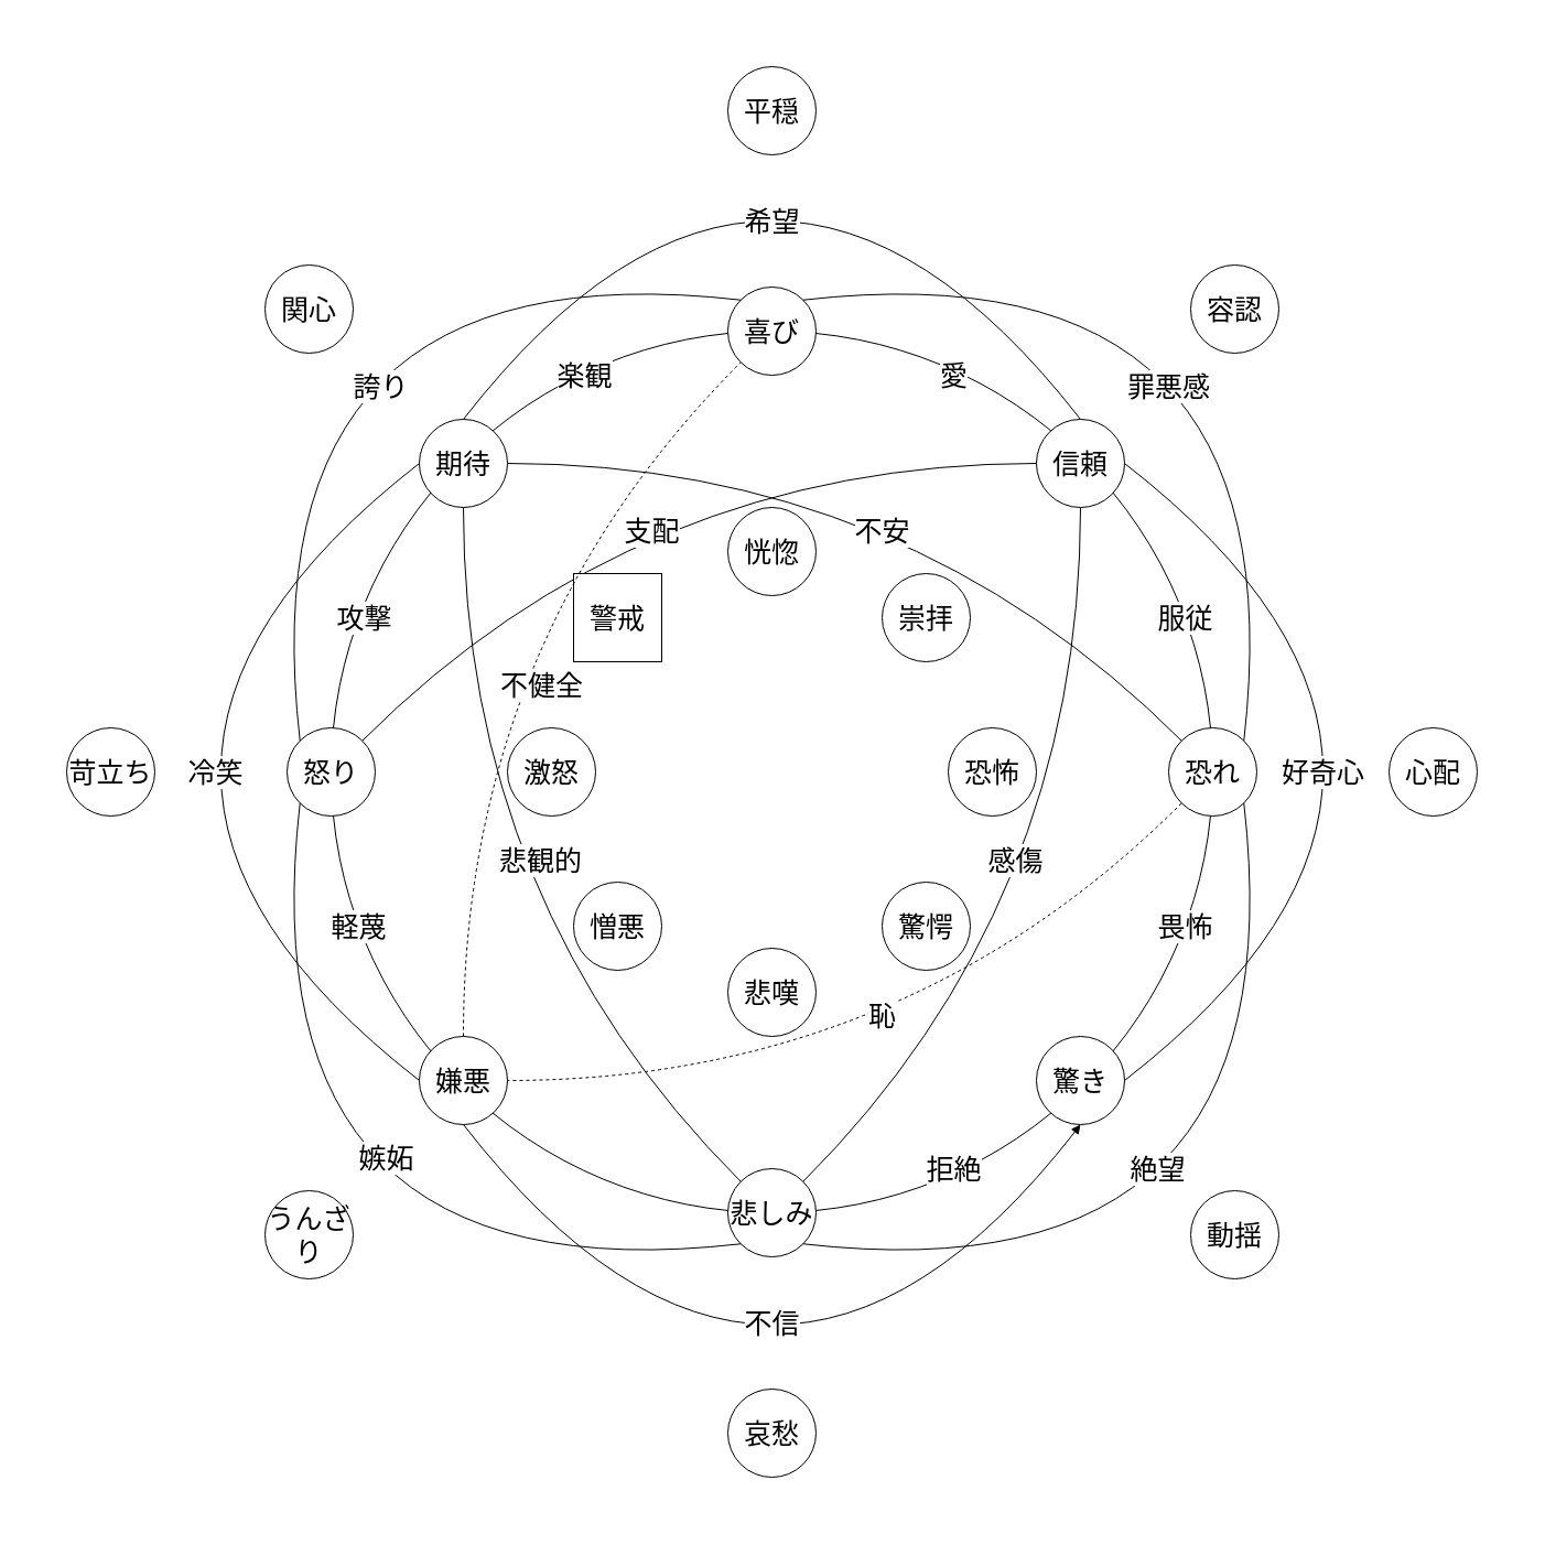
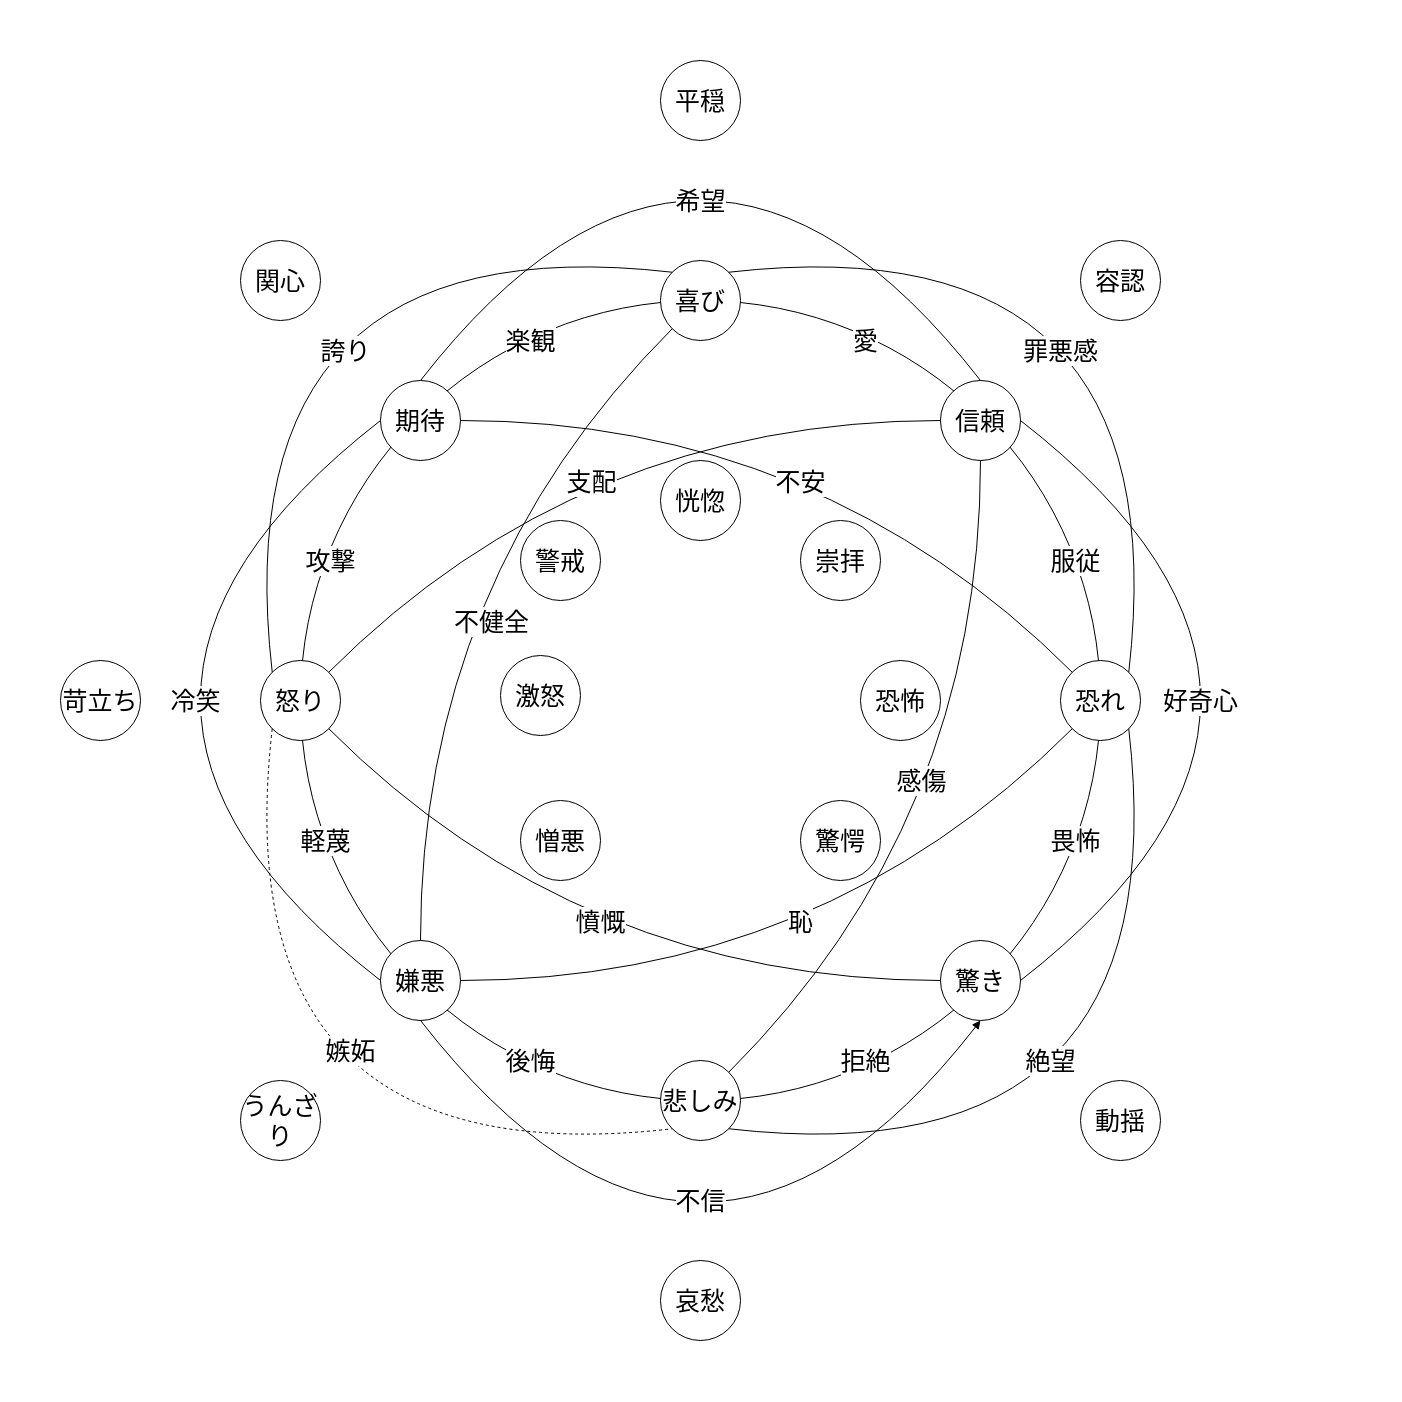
- <mxCell id="23" value="" style="endArrow=none;html=1;rounded=0;fontSize=25;curved=1;entryX=0;entryY=1;entryDx=0;entryDy=0;exitX=0.5;exitY=0;exitDx=0;exitDy=0;dashed=1;" edge="1" parent="1" source="9" target="3"><mxGeometry width="50" height="50" relative="1" as="geometry"><mxPoint x="430.004" y="940" as="sourcePoint" /><mxPoint x="681.72" y="338.284" as="targetPoint" /><Array as="points"><mxPoint x="420" y="580" /></Array></mxGeometry></mxCell>
+ <mxCell id="23" value="" style="endArrow=none;html=1;rounded=0;fontSize=25;curved=1;entryX=0;entryY=1;entryDx=0;entryDy=0;exitX=0.5;exitY=0;exitDx=0;exitDy=0;" edge="1" parent="1" source="9" target="3"><mxGeometry width="50" height="50" relative="1" as="geometry"><mxPoint x="430.004" y="940" as="sourcePoint" /><mxPoint x="681.72" y="338.284" as="targetPoint" /><Array as="points"><mxPoint x="420" y="580" /></Array></mxGeometry></mxCell>
- <mxCell id="19" value="&lt;span style=&quot;font-size: 25px;&quot;&gt;警戒&lt;/span&gt;" style="whiteSpace=wrap;html=1;aspect=fixed;rounded=0;" vertex="1" parent="1"><mxGeometry x="520" y="520" width="80" height="80" as="geometry" /></mxCell>
+ <mxCell id="19" value="&lt;span style=&quot;font-size: 25px;&quot;&gt;警戒&lt;/span&gt;" style="ellipse;whiteSpace=wrap;html=1;aspect=fixed;" vertex="1" parent="1"><mxGeometry x="520" y="520" width="80" height="80" as="geometry" /></mxCell>
- <mxCell id="17" value="&lt;span style=&quot;font-size: 25px;&quot;&gt;激怒&lt;/span&gt;" style="ellipse;whiteSpace=wrap;html=1;aspect=fixed;" vertex="1" parent="1"><mxGeometry x="460" y="660" width="80" height="80" as="geometry" /></mxCell>
+ <mxCell id="17" value="&lt;span style=&quot;font-size: 25px;&quot;&gt;激怒&lt;/span&gt;" style="ellipse;whiteSpace=wrap;html=1;aspect=fixed;" vertex="1" parent="1"><mxGeometry x="500" y="655" width="80" height="80" as="geometry" /></mxCell>
- <mxCell id="36" value="&lt;font style=&quot;font-size: 25px;&quot;&gt;心配&lt;/font&gt;" style="ellipse;whiteSpace=wrap;html=1;aspect=fixed;" vertex="1" parent="1"><mxGeometry x="1260" y="660" width="80" height="80" as="geometry" /></mxCell>
- <mxCell id="25" value="" style="endArrow=none;html=1;rounded=0;fontSize=25;curved=1;entryX=0.5;entryY=1;entryDx=0;entryDy=0;exitX=0;exitY=0;exitDx=0;exitDy=0;" edge="1" parent="1" source="10" target="8"><mxGeometry width="50" height="50" relative="1" as="geometry"><mxPoint x="440" y="950" as="sourcePoint" /><mxPoint x="681.716" y="348.284" as="targetPoint" /><Array as="points"><mxPoint x="420" y="820" /></Array></mxGeometry></mxCell>
- <mxCell id="26" value="悲観的" style="edgeLabel;html=1;align=center;verticalAlign=middle;resizable=0;points=[];fontSize=25;" vertex="1" connectable="0" parent="25"><mxGeometry x="0.153" y="-69" relative="1" as="geometry"><mxPoint y="17" as="offset" /></mxGeometry></mxCell>
- <mxCell id="16" value="&lt;font style=&quot;font-size: 25px;&quot;&gt;悲嘆&lt;/font&gt;" style="ellipse;whiteSpace=wrap;html=1;aspect=fixed;" vertex="1" parent="1"><mxGeometry x="660" y="860" width="80" height="80" as="geometry" /></mxCell>
+ <mxCell id="29" value="" style="endArrow=none;html=1;rounded=0;fontSize=25;curved=1;entryX=1;entryY=1;entryDx=0;entryDy=0;exitX=0;exitY=0.5;exitDx=0;exitDy=0;" edge="1" parent="1" source="6" target="7"><mxGeometry width="50" height="50" relative="1" as="geometry"><mxPoint x="949.996" y="430" as="sourcePoint" /><mxPoint x="338.284" y="681.716" as="targetPoint" /><Array as="points"><mxPoint x="580" y="980" /></Array></mxGeometry></mxCell>
+ <mxCell id="30" value="憤慨" style="edgeLabel;html=1;align=center;verticalAlign=middle;resizable=0;points=[];fontSize=25;" vertex="1" connectable="0" parent="29"><mxGeometry x="0.663" y="-1" relative="1" as="geometry"><mxPoint x="185" y="107" as="offset" /></mxGeometry></mxCell>
- <mxCell id="31" value="" style="endArrow=none;html=1;rounded=0;fontSize=25;curved=1;entryX=1;entryY=0.5;entryDx=0;entryDy=0;exitX=0;exitY=1;exitDx=0;exitDy=0;dashed=1;" edge="1" parent="1" source="4" target="9"><mxGeometry width="50" height="50" relative="1" as="geometry"><mxPoint x="950" y="990" as="sourcePoint" /><mxPoint x="338.284" y="738.284" as="targetPoint" /><Array as="points"><mxPoint x="820" y="980" /></Array></mxGeometry></mxCell>
+ <mxCell id="31" value="" style="endArrow=none;html=1;rounded=0;fontSize=25;curved=1;entryX=1;entryY=0.5;entryDx=0;entryDy=0;exitX=0;exitY=1;exitDx=0;exitDy=0;" edge="1" parent="1" source="4" target="9"><mxGeometry width="50" height="50" relative="1" as="geometry"><mxPoint x="950" y="990" as="sourcePoint" /><mxPoint x="338.284" y="738.284" as="targetPoint" /><Array as="points"><mxPoint x="820" y="980" /></Array></mxGeometry></mxCell>
+ <mxCell id="47" value="後悔" style="text;html=1;align=center;verticalAlign=middle;resizable=0;points=[];autosize=1;strokeColor=none;fillColor=none;fontSize=25;labelBackgroundColor=default;" vertex="1" parent="1"><mxGeometry x="495" y="1040" width="70" height="40" as="geometry" /></mxCell>
- <mxCell id="61" value="" style="endArrow=none;html=1;rounded=0;fontSize=25;curved=1;entryX=0;entryY=1;entryDx=0;entryDy=0;exitX=0;exitY=1;exitDx=0;exitDy=0;" edge="1" parent="1" source="7" target="10"><mxGeometry width="50" height="50" relative="1" as="geometry"><mxPoint x="410" y="1310" as="sourcePoint" /><mxPoint x="460" y="1260" as="targetPoint" /><Array as="points"><mxPoint x="220" y="1180" /></Array></mxGeometry></mxCell>
+ <mxCell id="61" value="" style="endArrow=none;html=1;rounded=0;fontSize=25;curved=1;entryX=0;entryY=1;entryDx=0;entryDy=0;exitX=0;exitY=1;exitDx=0;exitDy=0;dashed=1;" edge="1" parent="1" source="7" target="10"><mxGeometry width="50" height="50" relative="1" as="geometry"><mxPoint x="410" y="1310" as="sourcePoint" /><mxPoint x="460" y="1260" as="targetPoint" /><Array as="points"><mxPoint x="220" y="1180" /></Array></mxGeometry></mxCell>
